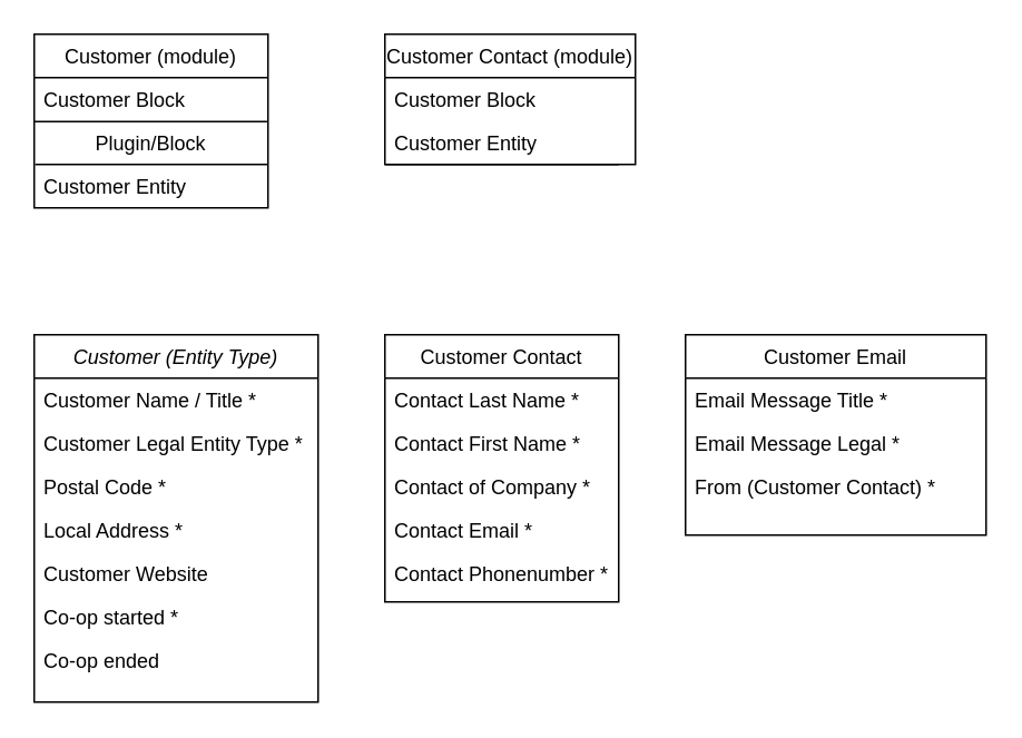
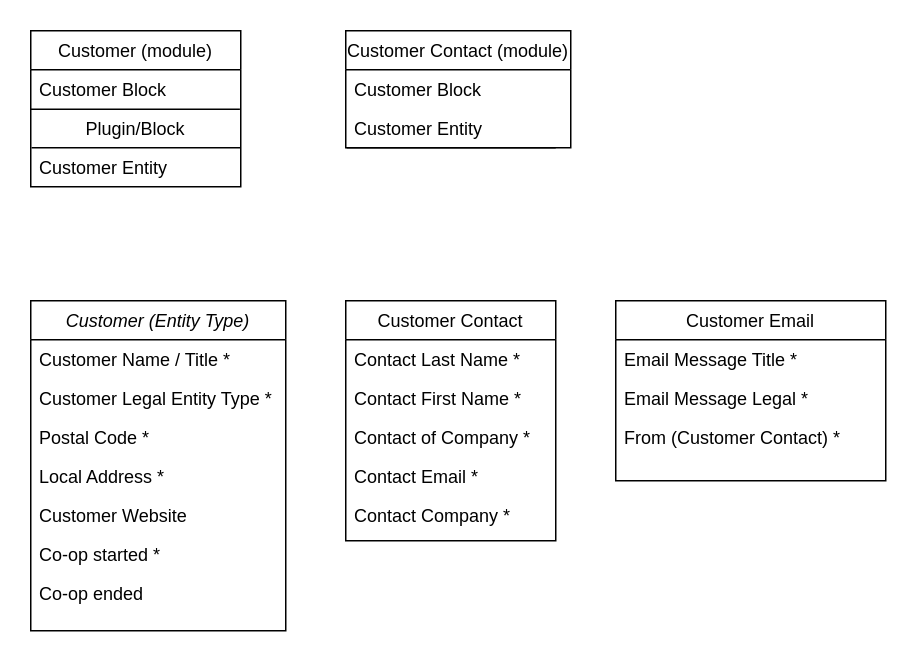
- <mxCell id="19" value="Contact Phonenumber *" style="text;align=left;verticalAlign=top;spacingLeft=4;spacingRight=4;overflow=hidden;rotatable=0;points=[[0,0.5],[1,0.5]];portConstraint=eastwest;rounded=0;shadow=0;html=0;" parent="14" vertex="1"><mxGeometry y="130" width="140" height="26" as="geometry" /></mxCell>
+ <mxCell id="19" value="Contact Company *" style="text;align=left;verticalAlign=top;spacingLeft=4;spacingRight=4;overflow=hidden;rotatable=0;points=[[0,0.5],[1,0.5]];portConstraint=eastwest;rounded=0;shadow=0;html=0;" parent="14" vertex="1"><mxGeometry y="130" width="140" height="26" as="geometry" /></mxCell>
